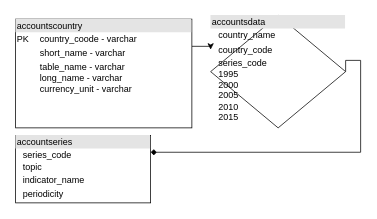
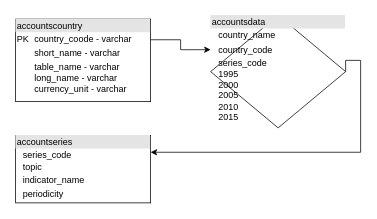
- <mxCell id="3" value="&lt;div style=&quot;box-sizing: border-box ; width: 100% ; background: #e4e4e4 ; padding: 2px&quot;&gt;accountscountry&lt;/div&gt;&lt;table style=&quot;width: 100% ; font-size: 1em&quot; cellpadding=&quot;2&quot; cellspacing=&quot;0&quot;&gt;&lt;tbody&gt;&lt;tr&gt;&lt;td&gt;PK&lt;/td&gt;&lt;td&gt;country_coode - varchar&lt;/td&gt;&lt;/tr&gt;&lt;tr&gt;&lt;td&gt;&lt;br&gt;&lt;/td&gt;&lt;td&gt;short_name - varchar&lt;/td&gt;&lt;/tr&gt;&lt;tr&gt;&lt;td&gt;&lt;/td&gt;&lt;td&gt;table_name - varchar&lt;br&gt;long_name - varchar&lt;br&gt;currency_unit - varchar&lt;/td&gt;&lt;/tr&gt;&lt;/tbody&gt;&lt;/table&gt;" style="verticalAlign=top;align=left;overflow=fill;html=1;strokeColor=#000000;fillColor=#FFFFFF;" parent="1" vertex="1"><mxGeometry x="20" y="25" width="235" height="145" as="geometry" /></mxCell>
+ <mxCell id="3" value="&lt;div style=&quot;box-sizing: border-box ; width: 100% ; background: #e4e4e4 ; padding: 2px&quot;&gt;accountscountry&lt;/div&gt;&lt;table style=&quot;width: 100% ; font-size: 1em&quot; cellpadding=&quot;2&quot; cellspacing=&quot;0&quot;&gt;&lt;tbody&gt;&lt;tr&gt;&lt;td&gt;PK&lt;/td&gt;&lt;td&gt;country_coode - varchar&lt;/td&gt;&lt;/tr&gt;&lt;tr&gt;&lt;td&gt;&lt;br&gt;&lt;/td&gt;&lt;td&gt;short_name - varchar&lt;/td&gt;&lt;/tr&gt;&lt;tr&gt;&lt;td&gt;&lt;/td&gt;&lt;td&gt;table_name - varchar&lt;br&gt;long_name - varchar&lt;br&gt;currency_unit - varchar&lt;/td&gt;&lt;/tr&gt;&lt;/tbody&gt;&lt;/table&gt;" style="verticalAlign=top;align=left;overflow=fill;html=1;strokeColor=#000000;fillColor=#FFFFFF;" parent="1" vertex="1"><mxGeometry x="20" y="25" width="180" height="110" as="geometry" /></mxCell>
- <mxCell id="4" style="edgeStyle=orthogonalEdgeStyle;rounded=0;html=1;exitX=1;exitY=0.5;entryX=1;entryY=0.25;jettySize=auto;orthogonalLoop=1;endArrow=diamond;" parent="1" source="5" target="6" edge="1"><mxGeometry relative="1" as="geometry"><Array as="points"><mxPoint x="460" y="80" /><mxPoint x="480" y="80" /><mxPoint x="480" y="203" /></Array></mxGeometry></mxCell>
+ <mxCell id="4" style="edgeStyle=orthogonalEdgeStyle;rounded=0;html=1;exitX=1;exitY=0.5;entryX=1;entryY=0.25;jettySize=auto;orthogonalLoop=1;" parent="1" source="5" target="6" edge="1"><mxGeometry relative="1" as="geometry"><Array as="points"><mxPoint x="460" y="80" /><mxPoint x="480" y="80" /><mxPoint x="480" y="203" /></Array></mxGeometry></mxCell>
